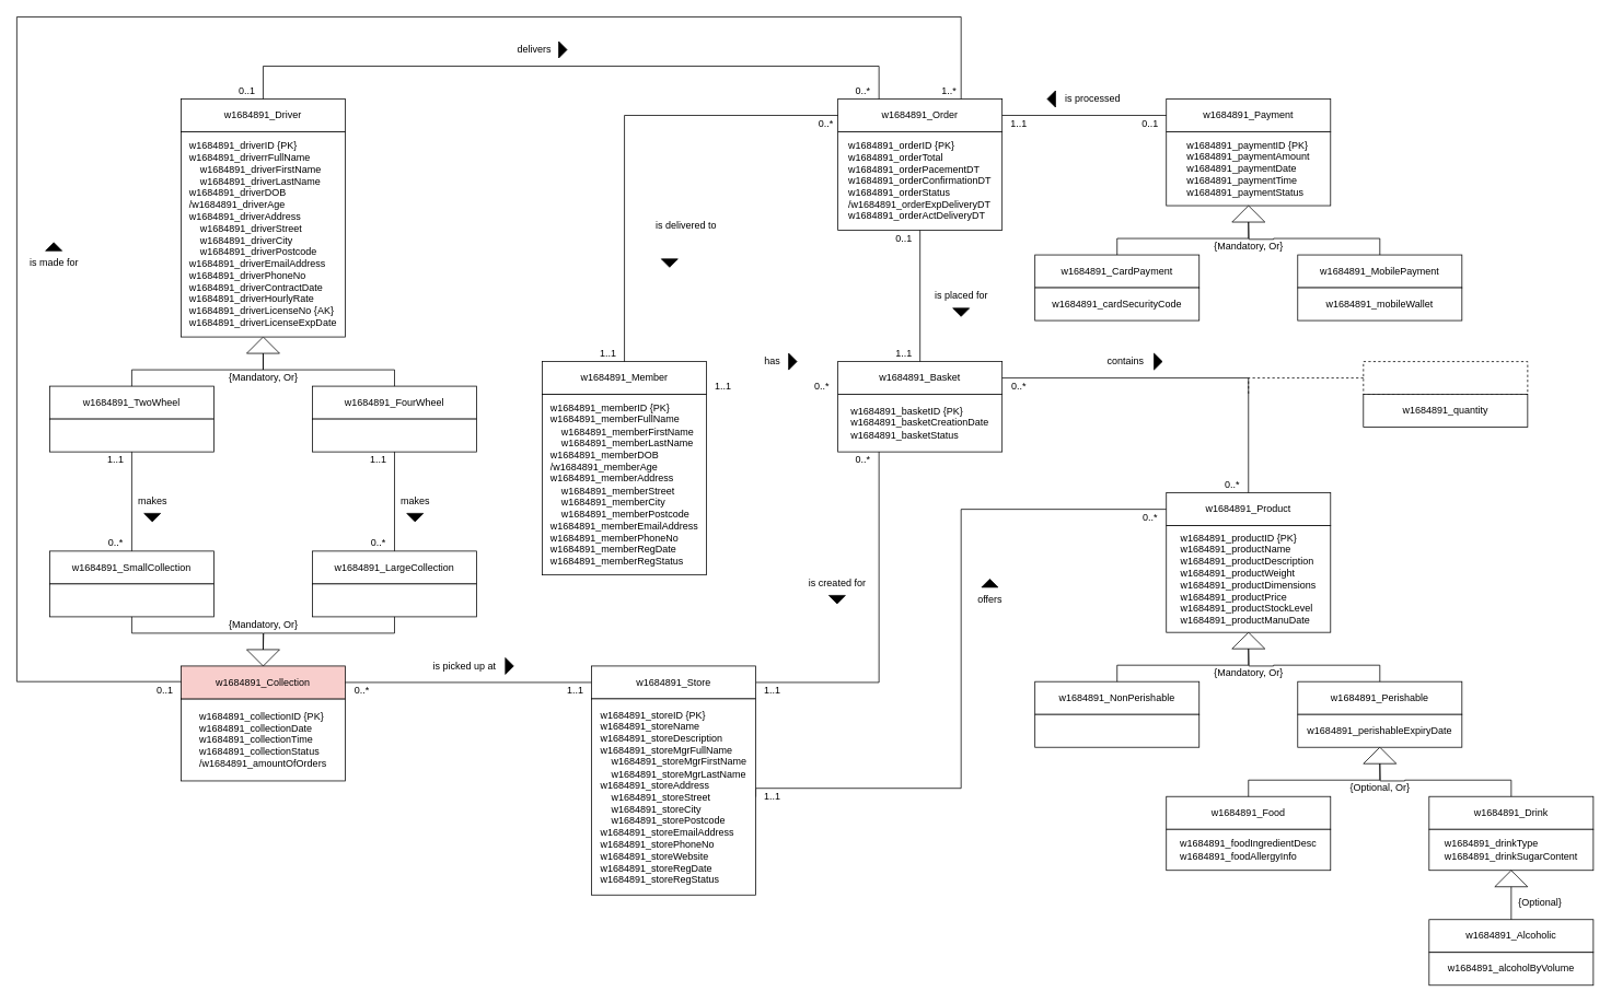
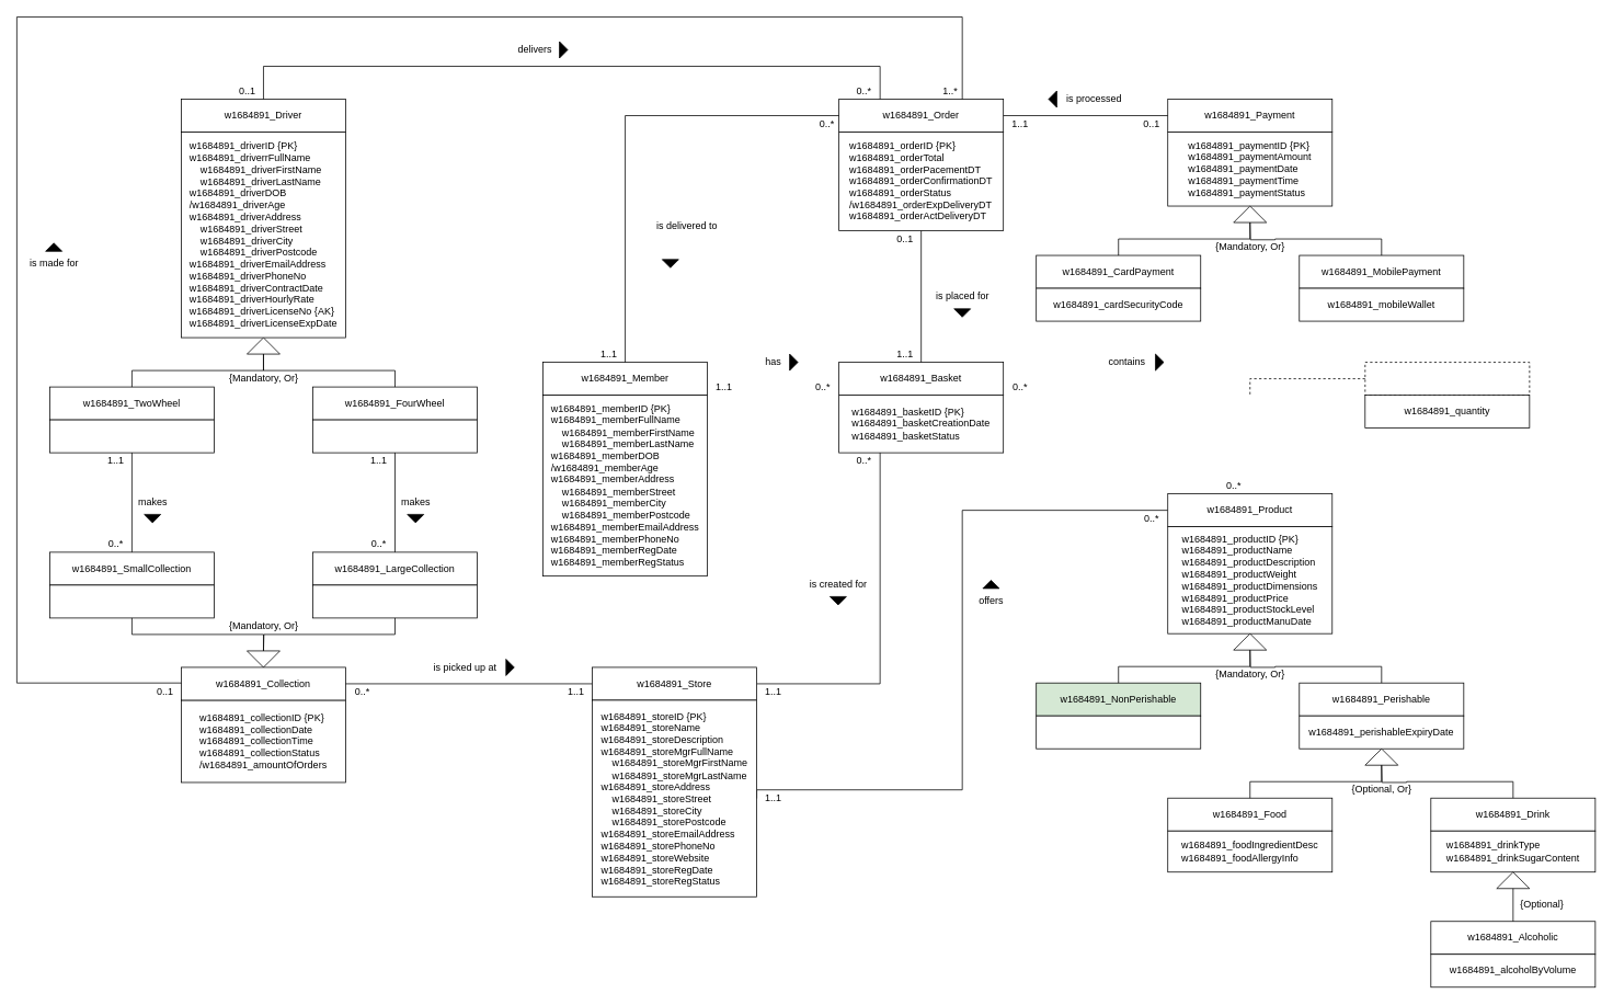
- <mxCell id="59" style="edgeStyle=orthogonalEdgeStyle;rounded=0;orthogonalLoop=1;jettySize=auto;html=1;exitX=1;exitY=0.5;exitDx=0;exitDy=0;entryX=0.5;entryY=0;entryDx=0;entryDy=0;endArrow=none;endFill=0;" parent="1" source="7" target="144" edge="1"><mxGeometry relative="1" as="geometry"><Array as="points"><mxPoint x="1520" y="460" /></Array></mxGeometry></mxCell>
- <mxCell id="54" value="w1684891_Collection" style="whiteSpace=wrap;html=1;fillColor=#f8cecc;" parent="1" vertex="1"><mxGeometry x="220" y="811" width="200.0" height="40" as="geometry" /></mxCell>
+ <mxCell id="54" value="w1684891_Collection" style="whiteSpace=wrap;html=1;" parent="1" vertex="1"><mxGeometry x="220" y="811" width="200.0" height="40" as="geometry" /></mxCell>
- <mxCell id="120" value="w1684891_NonPerishable" style="whiteSpace=wrap;html=1;" parent="119" vertex="1"><mxGeometry width="200.0" height="40" as="geometry" /></mxCell>
+ <mxCell id="120" value="w1684891_NonPerishable" style="whiteSpace=wrap;html=1;fillColor=#d5e8d4;" parent="119" vertex="1"><mxGeometry width="200.0" height="40" as="geometry" /></mxCell>
